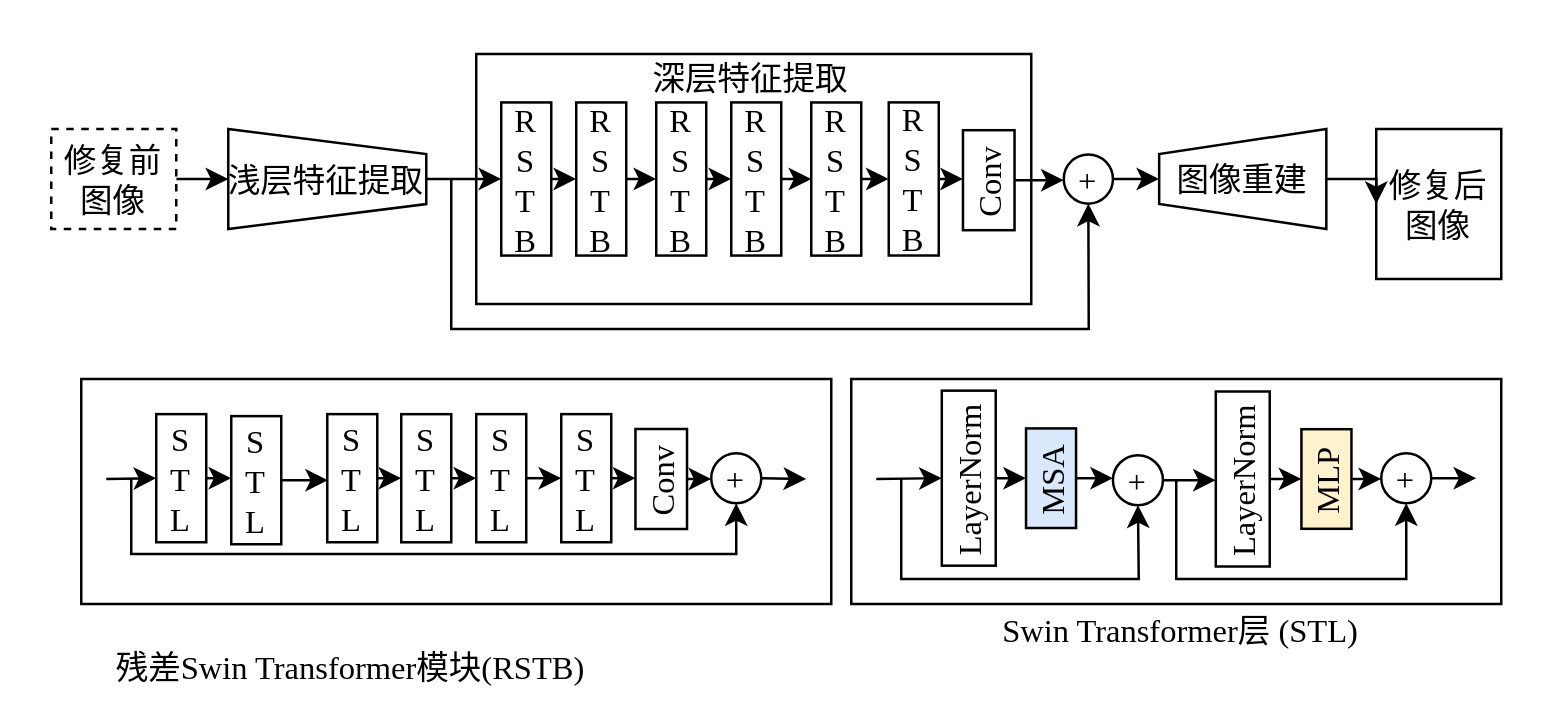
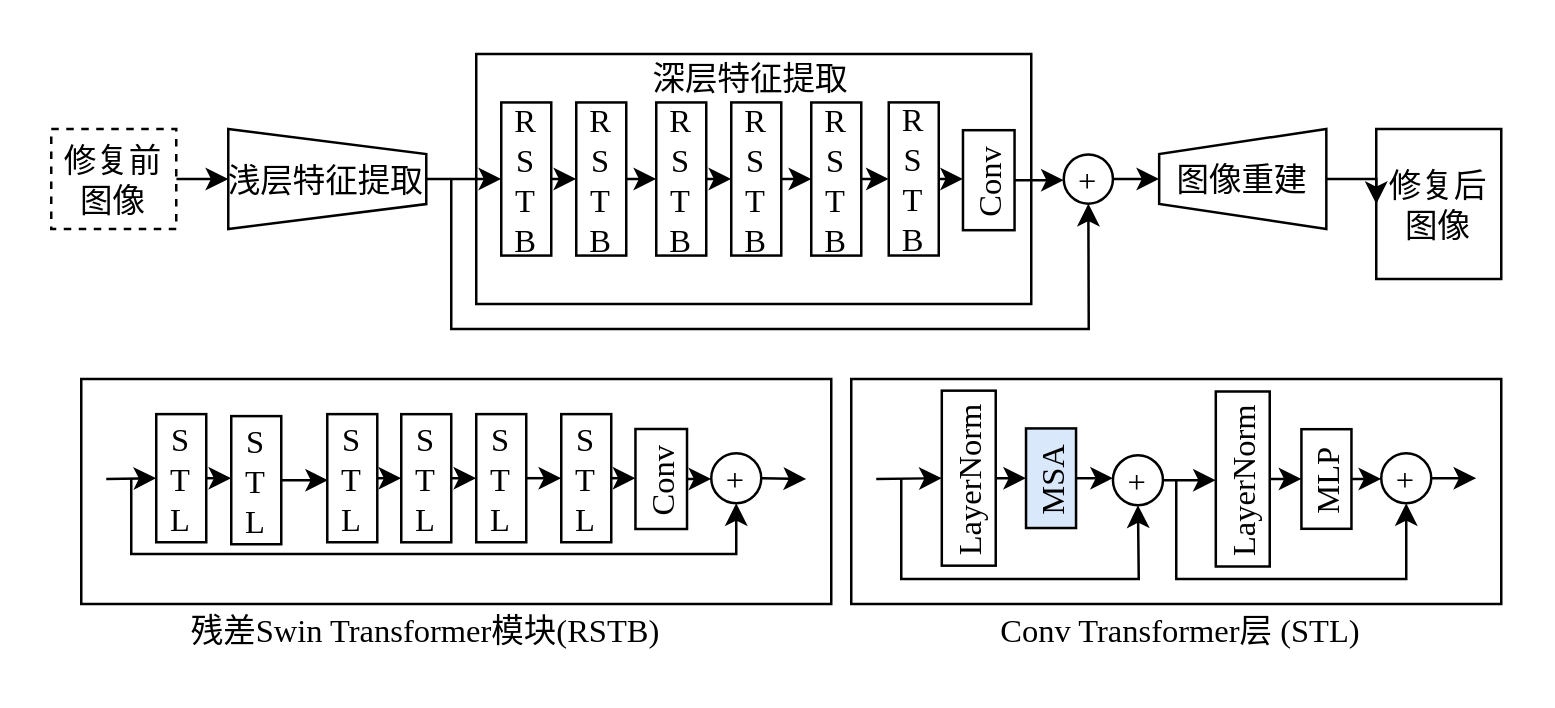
- <mxCell id="62" value="MLP" style="rounded=0;rotation=-90;fontSize=13;fontFamily=Times New Roman;fillColor=#fff2cc;" parent="1" vertex="1"><mxGeometry x="510.16" y="180.99" width="39.84" height="20.01" as="geometry" /></mxCell>
+ <mxCell id="62" value="MLP" style="rounded=0;rotation=-90;fontSize=13;fontFamily=Times New Roman;" parent="1" vertex="1"><mxGeometry x="510.16" y="180.99" width="39.84" height="20.01" as="geometry" /></mxCell>
- <mxCell id="50" value="Swin Transformer层 (STL)" style="text;strokeColor=none;fillColor=none;align=center;verticalAlign=middle;rounded=0;fontSize=13;fontFamily=Times New Roman;" parent="1" vertex="1"><mxGeometry x="372" y="241" width="200" height="20" as="geometry" /></mxCell>
+ <mxCell id="50" value="Conv Transformer层 (STL)" style="text;strokeColor=none;fillColor=none;align=center;verticalAlign=middle;rounded=0;fontSize=13;fontFamily=Times New Roman;" parent="1" vertex="1"><mxGeometry x="372" y="241" width="200" height="20" as="geometry" /></mxCell>
- <mxCell id="49" value="残差Swin Transformer模块(RSTB)" style="text;strokeColor=none;fillColor=none;align=center;verticalAlign=middle;rounded=0;fontSize=13;fontFamily=Times New Roman;" parent="1" vertex="1"><mxGeometry x="40" y="256" width="200" height="20" as="geometry" /></mxCell>
+ <mxCell id="49" value="残差Swin Transformer模块(RSTB)" style="text;strokeColor=none;fillColor=none;align=center;verticalAlign=middle;rounded=0;fontSize=13;fontFamily=Times New Roman;" parent="1" vertex="1"><mxGeometry x="70" y="241" width="200" height="20" as="geometry" /></mxCell>
